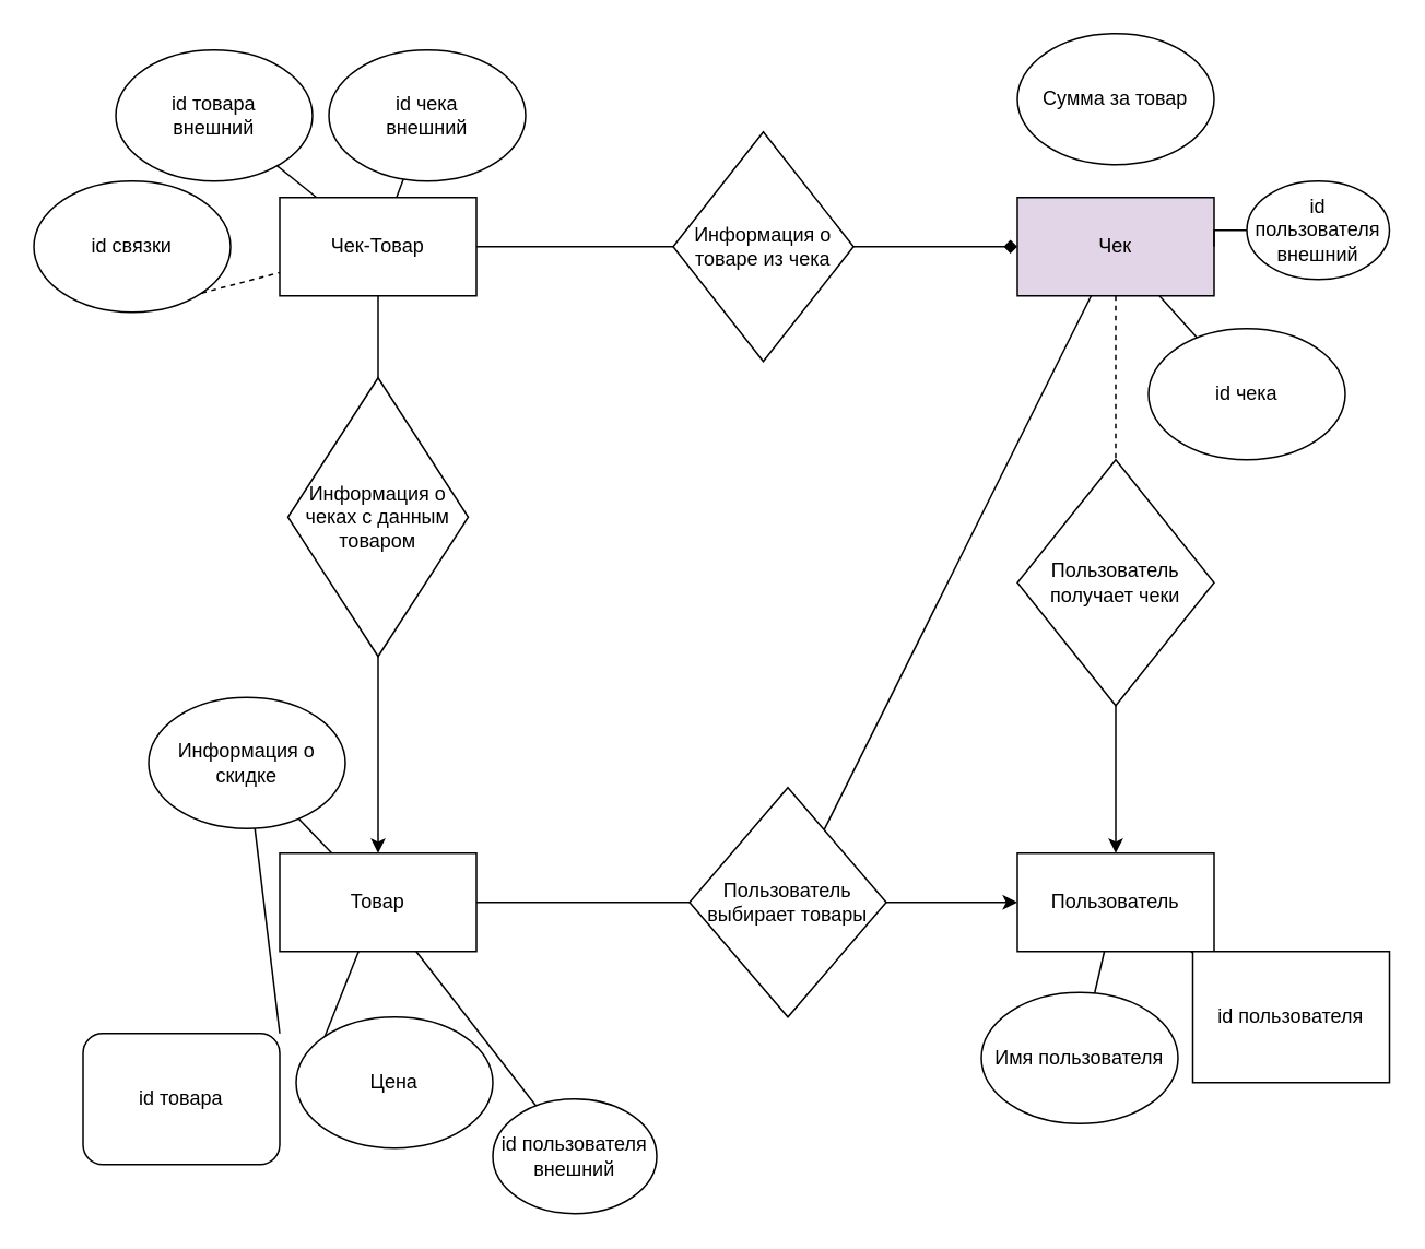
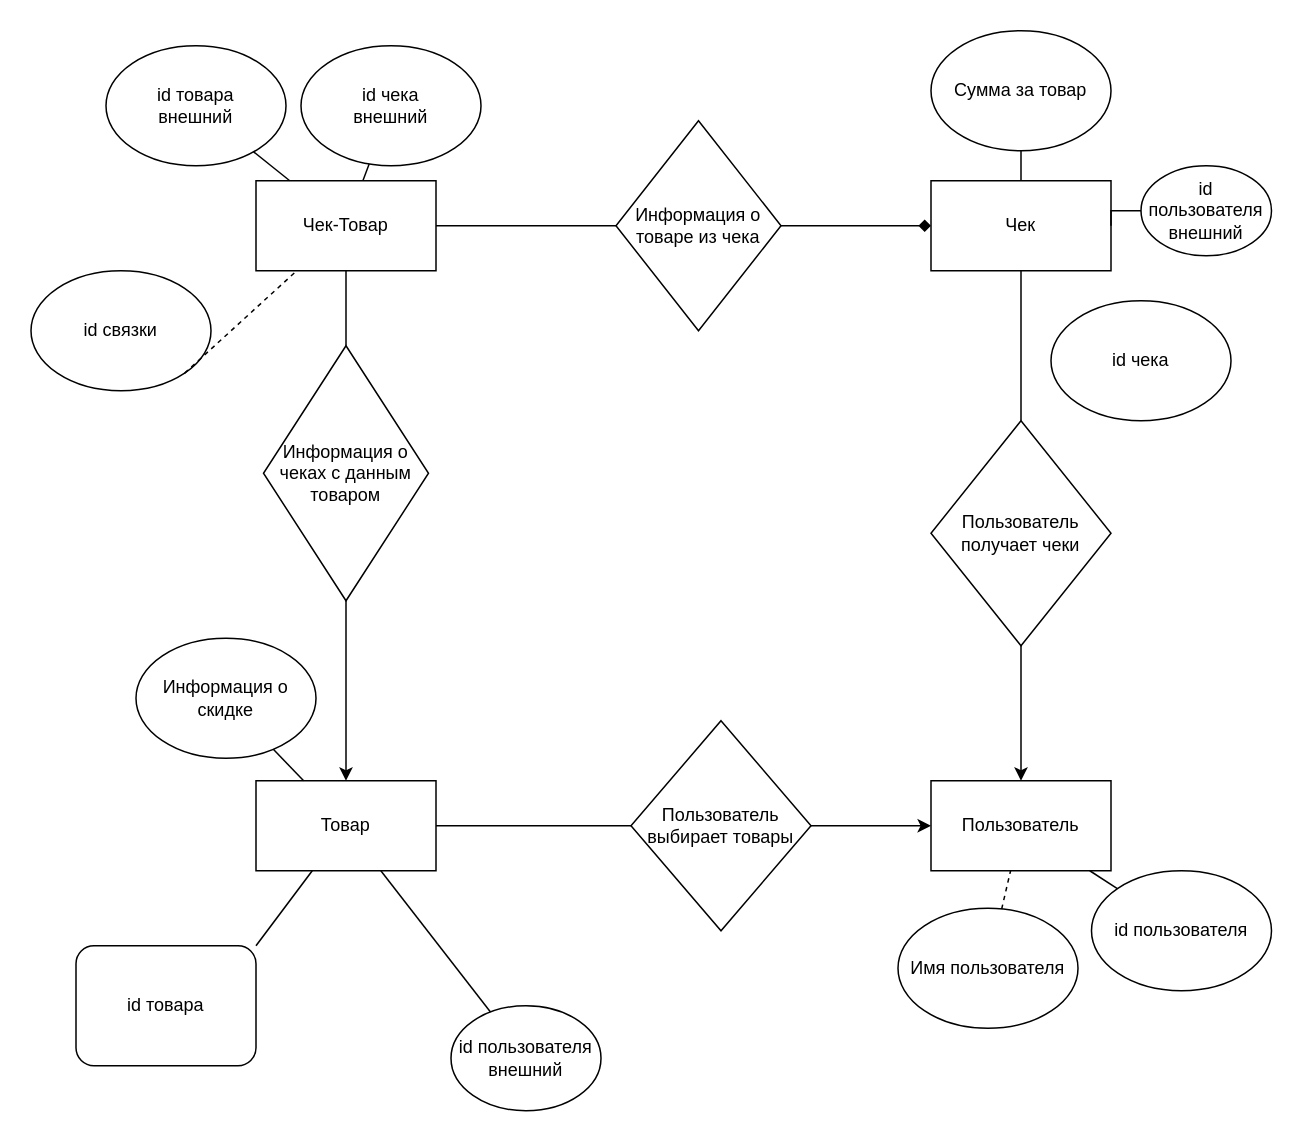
- <mxCell id="26" value="id связки" style="ellipse;whiteSpace=wrap;html=1;" vertex="1" parent="1"><mxGeometry y="110" width="120" height="80" as="geometry" x="20" /></mxCell>
+ <mxCell id="26" value="id связки" style="ellipse;whiteSpace=wrap;html=1;" vertex="1" parent="1"><mxGeometry x="20" y="180" width="120" height="80" as="geometry" /></mxCell>
- <mxCell id="3" value="Чек" style="rounded=0;whiteSpace=wrap;html=1;fillColor=#e1d5e7;" vertex="1" parent="1"><mxGeometry x="620" y="120" width="120" height="60" as="geometry" /></mxCell>
+ <mxCell id="3" value="Чек" style="rounded=0;whiteSpace=wrap;html=1;" vertex="1" parent="1"><mxGeometry x="620" y="120" width="120" height="60" as="geometry" /></mxCell>
- <mxCell id="33" value="" style="endArrow=none;html=1;rounded=0;" edge="1" parent="1" source="29" target="3"><mxGeometry width="50" height="50" relative="1" as="geometry"><mxPoint x="710" y="220" as="sourcePoint" /><mxPoint x="760" y="170" as="targetPoint" /></mxGeometry></mxCell>
- <mxCell id="17" value="" style="endArrow=none;html=1;rounded=0;entryX=0.5;entryY=0;entryDx=0;entryDy=0;dashed=1;" edge="1" parent="1" source="3" target="11"><mxGeometry width="50" height="50" relative="1" as="geometry"><mxPoint x="680" y="230" as="sourcePoint" /><mxPoint x="680" y="250.711" as="targetPoint" /></mxGeometry></mxCell>
+ <mxCell id="17" value="" style="endArrow=none;html=1;rounded=0;entryX=0.5;entryY=0;entryDx=0;entryDy=0;" edge="1" parent="1" source="3" target="11"><mxGeometry width="50" height="50" relative="1" as="geometry"><mxPoint x="680" y="230" as="sourcePoint" /><mxPoint x="680" y="250.711" as="targetPoint" /></mxGeometry></mxCell>
- <mxCell id="32" value="" style="endArrow=none;html=1;rounded=0;" edge="1" parent="1" source="3" target="10"><mxGeometry width="50" height="50" relative="1" as="geometry"><mxPoint x="580" y="150" as="sourcePoint" /><mxPoint x="630" y="100" as="targetPoint" /></mxGeometry></mxCell>
+ <mxCell id="32" value="" style="endArrow=none;html=1;rounded=0;" edge="1" parent="1" source="3" target="28"><mxGeometry width="50" height="50" relative="1" as="geometry"><mxPoint x="580" y="150" as="sourcePoint" /><mxPoint x="630" y="100" as="targetPoint" /></mxGeometry></mxCell>
- <mxCell id="35" value="" style="endArrow=none;html=1;rounded=0;exitX=1;exitY=0;exitDx=0;exitDy=0;" edge="1" parent="1" source="27" target="23"><mxGeometry width="50" height="50" relative="1" as="geometry"><mxPoint x="150" y="630" as="sourcePoint" /><mxPoint x="200" y="580" as="targetPoint" /></mxGeometry></mxCell>
+ <mxCell id="35" value="" style="endArrow=none;html=1;rounded=0;exitX=1;exitY=0;exitDx=0;exitDy=0;" edge="1" parent="1" source="27" target="4"><mxGeometry width="50" height="50" relative="1" as="geometry"><mxPoint x="150" y="630" as="sourcePoint" /><mxPoint x="200" y="580" as="targetPoint" /></mxGeometry></mxCell>
- <mxCell id="19" value="" style="endArrow=none;html=1;rounded=0;" edge="1" parent="1" source="18" target="5"><mxGeometry width="50" height="50" relative="1" as="geometry"><mxPoint x="750" y="660" as="sourcePoint" /><mxPoint x="800" y="610" as="targetPoint" /></mxGeometry></mxCell>
+ <mxCell id="19" value="" style="endArrow=none;html=1;rounded=0;dashed=1;" edge="1" parent="1" source="18" target="5"><mxGeometry width="50" height="50" relative="1" as="geometry"><mxPoint x="750" y="660" as="sourcePoint" /><mxPoint x="800" y="610" as="targetPoint" /></mxGeometry></mxCell>
- <mxCell id="25" value="" style="endArrow=none;html=1;rounded=0;exitX=0;exitY=0;exitDx=0;exitDy=0;" edge="1" parent="1" source="22" target="4"><mxGeometry width="50" height="50" relative="1" as="geometry"><mxPoint x="180" y="620" as="sourcePoint" /><mxPoint x="230" y="570" as="targetPoint" /></mxGeometry></mxCell>
- <mxCell id="30" value="id пользователя" style="whiteSpace=wrap;html=1;rounded=0;" vertex="1" parent="1"><mxGeometry x="727" y="580" width="120" height="80" as="geometry" /></mxCell>
+ <mxCell id="30" value="id пользователя" style="ellipse;whiteSpace=wrap;html=1;" vertex="1" parent="1"><mxGeometry x="727" y="580" width="120" height="80" as="geometry" /></mxCell>
- <mxCell id="22" value="Цена" style="ellipse;whiteSpace=wrap;html=1;" vertex="1" parent="1"><mxGeometry x="180" y="620" width="120" height="80" as="geometry" /></mxCell>
